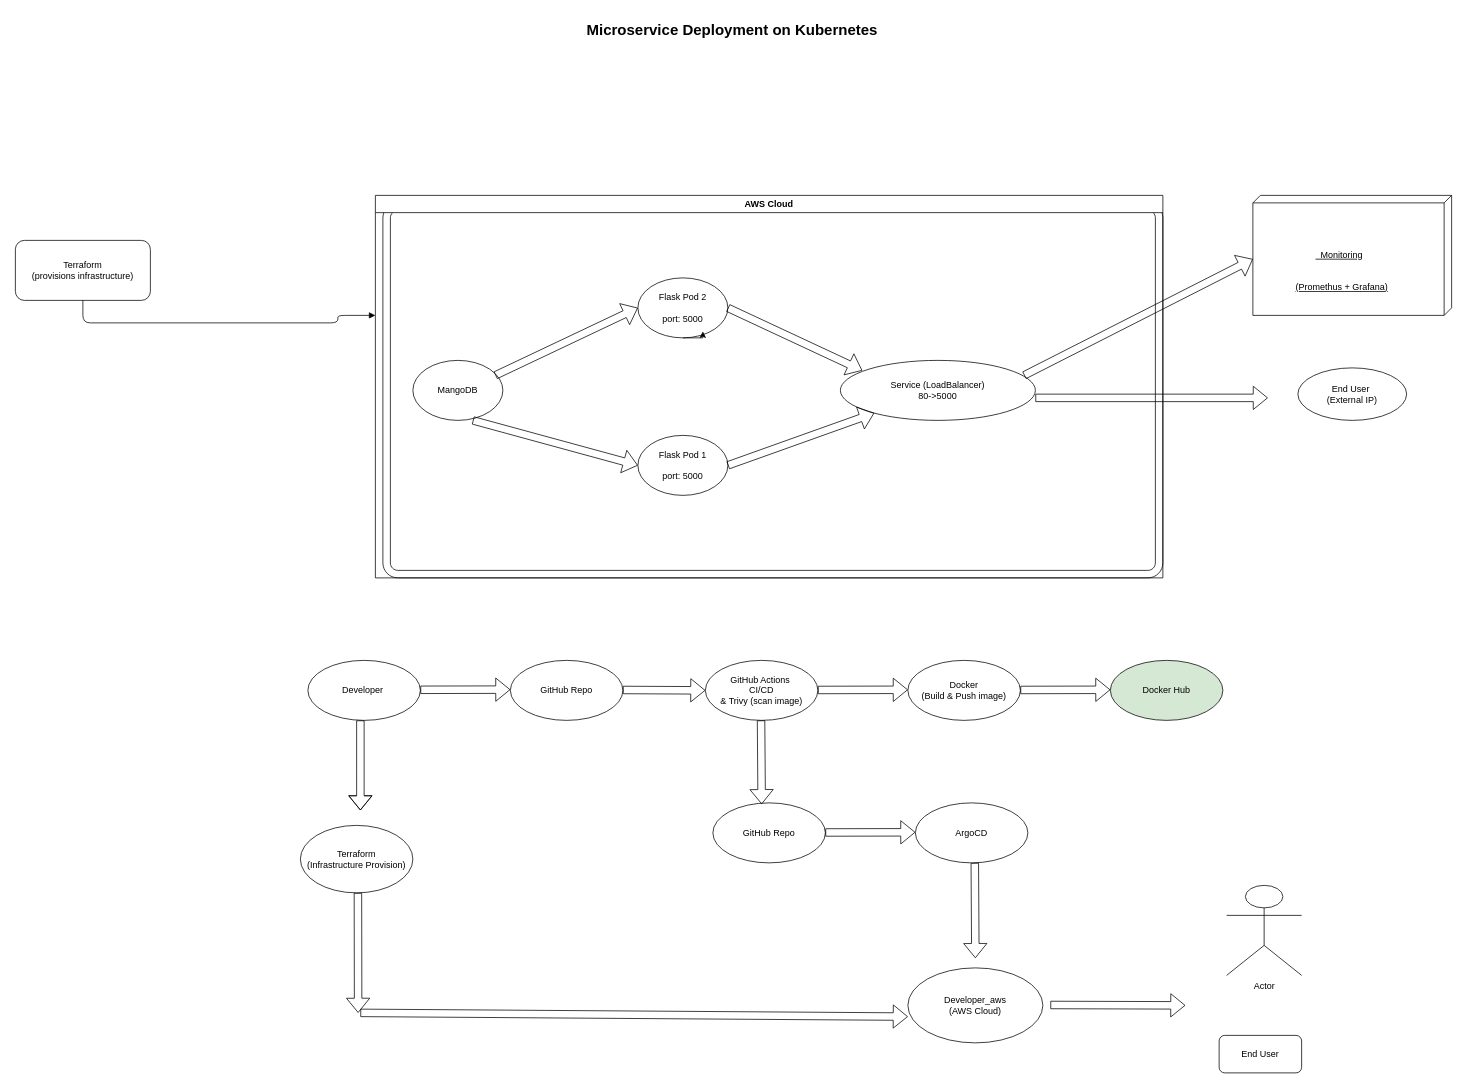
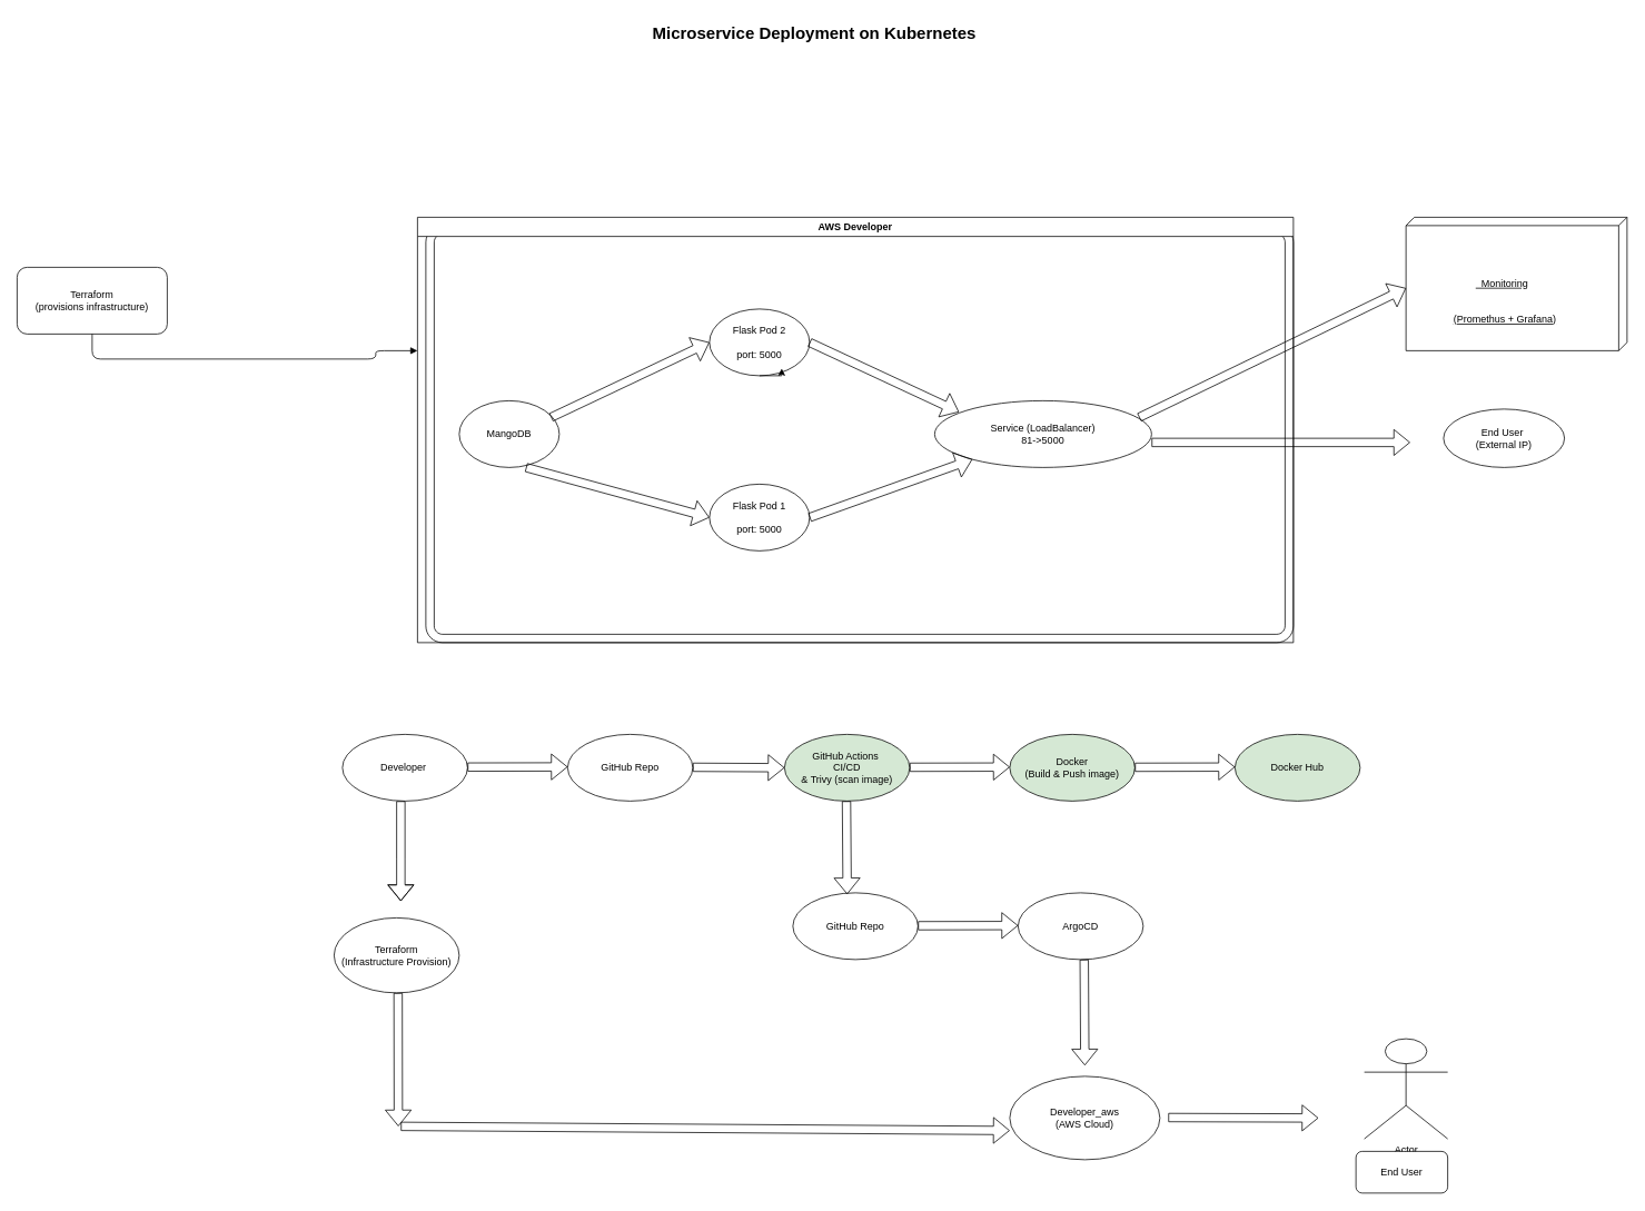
- <mxCell id="19" value="AWS Cloud" style="swimlane;childLayout=stackLayout;horizontal=1;resizeParent=1;" vertex="1" parent="1"><mxGeometry x="500" y="260" width="1050" height="510" as="geometry" /></mxCell>
+ <mxCell id="19" value="AWS Developer" style="swimlane;childLayout=stackLayout;horizontal=1;resizeParent=1;" vertex="1" parent="1"><mxGeometry x="500" y="260" width="1050" height="510" as="geometry" /></mxCell>
- <mxCell id="11" value="&lt;div&gt;&lt;br&gt;&lt;/div&gt;&lt;div&gt;&lt;br&gt;&lt;/div&gt;&lt;span style=&quot;white-space: pre;&quot;&gt;&#09;&lt;/span&gt;&lt;span style=&quot;white-space: pre;&quot;&gt;&#09;&lt;/span&gt;&lt;span style=&quot;white-space: pre;&quot;&gt;&#09;&lt;/span&gt;&lt;div&gt;&lt;span style=&quot;white-space: pre;&quot;&gt;&#09;&lt;/span&gt;&lt;/div&gt;&lt;div&gt;&lt;span style=&quot;white-space: pre;&quot;&gt;&#09;&lt;/span&gt;&lt;span style=&quot;white-space: pre;&quot;&gt;&#09;&lt;/span&gt;&lt;span style=&quot;white-space: pre;&quot;&gt;&#09;&lt;/span&gt;&amp;nbsp; Monitoring&lt;div&gt;&lt;br&gt;&lt;/div&gt;&lt;div&gt;&lt;br&gt;&lt;/div&gt;&lt;div&gt;&lt;span style=&quot;white-space: pre;&quot;&gt;&#09;&lt;/span&gt;&lt;span style=&quot;white-space: pre;&quot;&gt;&#09;&lt;/span&gt;(Promethus + Grafana)&lt;/div&gt;&lt;/div&gt;" style="verticalAlign=top;align=left;spacingTop=8;spacingLeft=2;spacingRight=12;shape=cube;size=10;direction=south;fontStyle=4;html=1;whiteSpace=wrap;" vertex="1" parent="1"><mxGeometry x="1670" y="260" width="265" height="160" as="geometry" /></mxCell>
+ <mxCell id="11" value="&lt;div&gt;&lt;br&gt;&lt;/div&gt;&lt;div&gt;&lt;br&gt;&lt;/div&gt;&lt;span style=&quot;white-space: pre;&quot;&gt;&#09;&lt;/span&gt;&lt;span style=&quot;white-space: pre;&quot;&gt;&#09;&lt;/span&gt;&lt;span style=&quot;white-space: pre;&quot;&gt;&#09;&lt;/span&gt;&lt;div&gt;&lt;span style=&quot;white-space: pre;&quot;&gt;&#09;&lt;/span&gt;&lt;/div&gt;&lt;div&gt;&lt;span style=&quot;white-space: pre;&quot;&gt;&#09;&lt;/span&gt;&lt;span style=&quot;white-space: pre;&quot;&gt;&#09;&lt;/span&gt;&lt;span style=&quot;white-space: pre;&quot;&gt;&#09;&lt;/span&gt;&amp;nbsp; Monitoring&lt;div&gt;&lt;br&gt;&lt;/div&gt;&lt;div&gt;&lt;br&gt;&lt;/div&gt;&lt;div&gt;&lt;span style=&quot;white-space: pre;&quot;&gt;&#09;&lt;/span&gt;&lt;span style=&quot;white-space: pre;&quot;&gt;&#09;&lt;/span&gt;(Promethus + Grafana)&lt;/div&gt;&lt;/div&gt;" style="verticalAlign=top;align=left;spacingTop=8;spacingLeft=2;spacingRight=12;shape=cube;size=10;direction=south;fontStyle=4;html=1;whiteSpace=wrap;" vertex="1" parent="1"><mxGeometry x="1685" y="260" width="265" height="160" as="geometry" /></mxCell>
- <mxCell id="7" value="Service (LoadBalancer)&lt;div&gt;80-&amp;gt;5000&lt;/div&gt;" style="ellipse;whiteSpace=wrap;html=1;" vertex="1" parent="1"><mxGeometry x="1120" y="480" width="260" height="80" as="geometry" /></mxCell>
+ <mxCell id="7" value="Service (LoadBalancer)&lt;div&gt;81-&amp;gt;5000&lt;/div&gt;" style="ellipse;whiteSpace=wrap;html=1;" vertex="1" parent="1"><mxGeometry x="1120" y="480" width="260" height="80" as="geometry" /></mxCell>
- <mxCell id="24" value="GitHub Actions&amp;nbsp;&lt;br&gt;CI/CD&lt;div&gt;&amp;amp;&amp;nbsp;&lt;span style=&quot;background-color: transparent; color: light-dark(rgb(0, 0, 0), rgb(255, 255, 255));&quot;&gt;Trivy (scan image)&lt;/span&gt;&lt;/div&gt;" style="ellipse;whiteSpace=wrap;html=1;" vertex="1" parent="1"><mxGeometry x="940" y="880" width="150" height="80" as="geometry" /></mxCell>
+ <mxCell id="24" value="GitHub Actions&amp;nbsp;&lt;br&gt;CI/CD&lt;div&gt;&amp;amp;&amp;nbsp;&lt;span style=&quot;background-color: transparent; color: light-dark(rgb(0, 0, 0), rgb(255, 255, 255));&quot;&gt;Trivy (scan image)&lt;/span&gt;&lt;/div&gt;" style="ellipse;whiteSpace=wrap;html=1;fillColor=#d5e8d4;" vertex="1" parent="1"><mxGeometry x="940" y="880" width="150" height="80" as="geometry" /></mxCell>
- <mxCell id="25" value="Docker&lt;div&gt;(Build &amp;amp; Push image)&lt;/div&gt;" style="ellipse;whiteSpace=wrap;html=1;" vertex="1" parent="1"><mxGeometry x="1210" y="880" width="150" height="80" as="geometry" /></mxCell>
+ <mxCell id="25" value="Docker&lt;div&gt;(Build &amp;amp; Push image)&lt;/div&gt;" style="ellipse;whiteSpace=wrap;html=1;fillColor=#d5e8d4;" vertex="1" parent="1"><mxGeometry x="1210" y="880" width="150" height="80" as="geometry" /></mxCell>
- <mxCell id="40" value="Actor" style="shape=umlActor;verticalLabelPosition=bottom;verticalAlign=top;html=1;outlineConnect=0;" vertex="1" parent="1"><mxGeometry x="1635" y="1180" width="100" height="120" as="geometry" /></mxCell>
+ <mxCell id="40" value="Actor" style="shape=umlActor;verticalLabelPosition=bottom;verticalAlign=top;html=1;outlineConnect=0;" vertex="1" parent="1"><mxGeometry x="1635" y="1245" width="100" height="120" as="geometry" /></mxCell>
